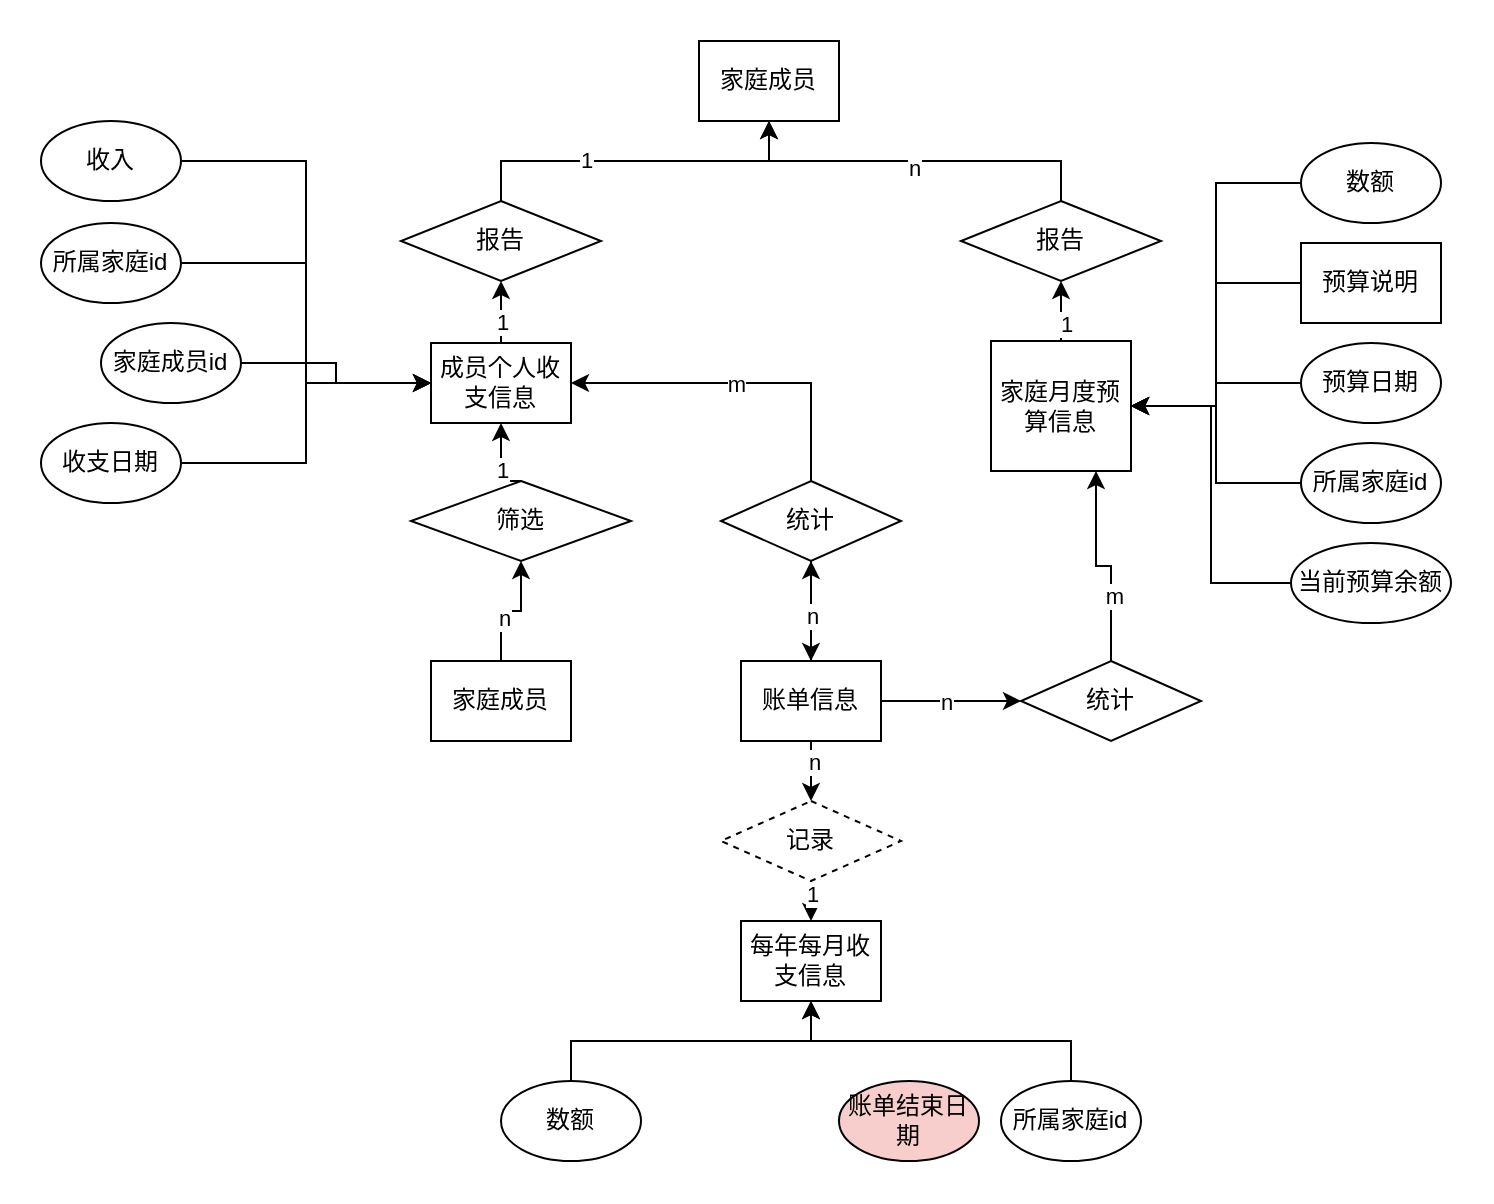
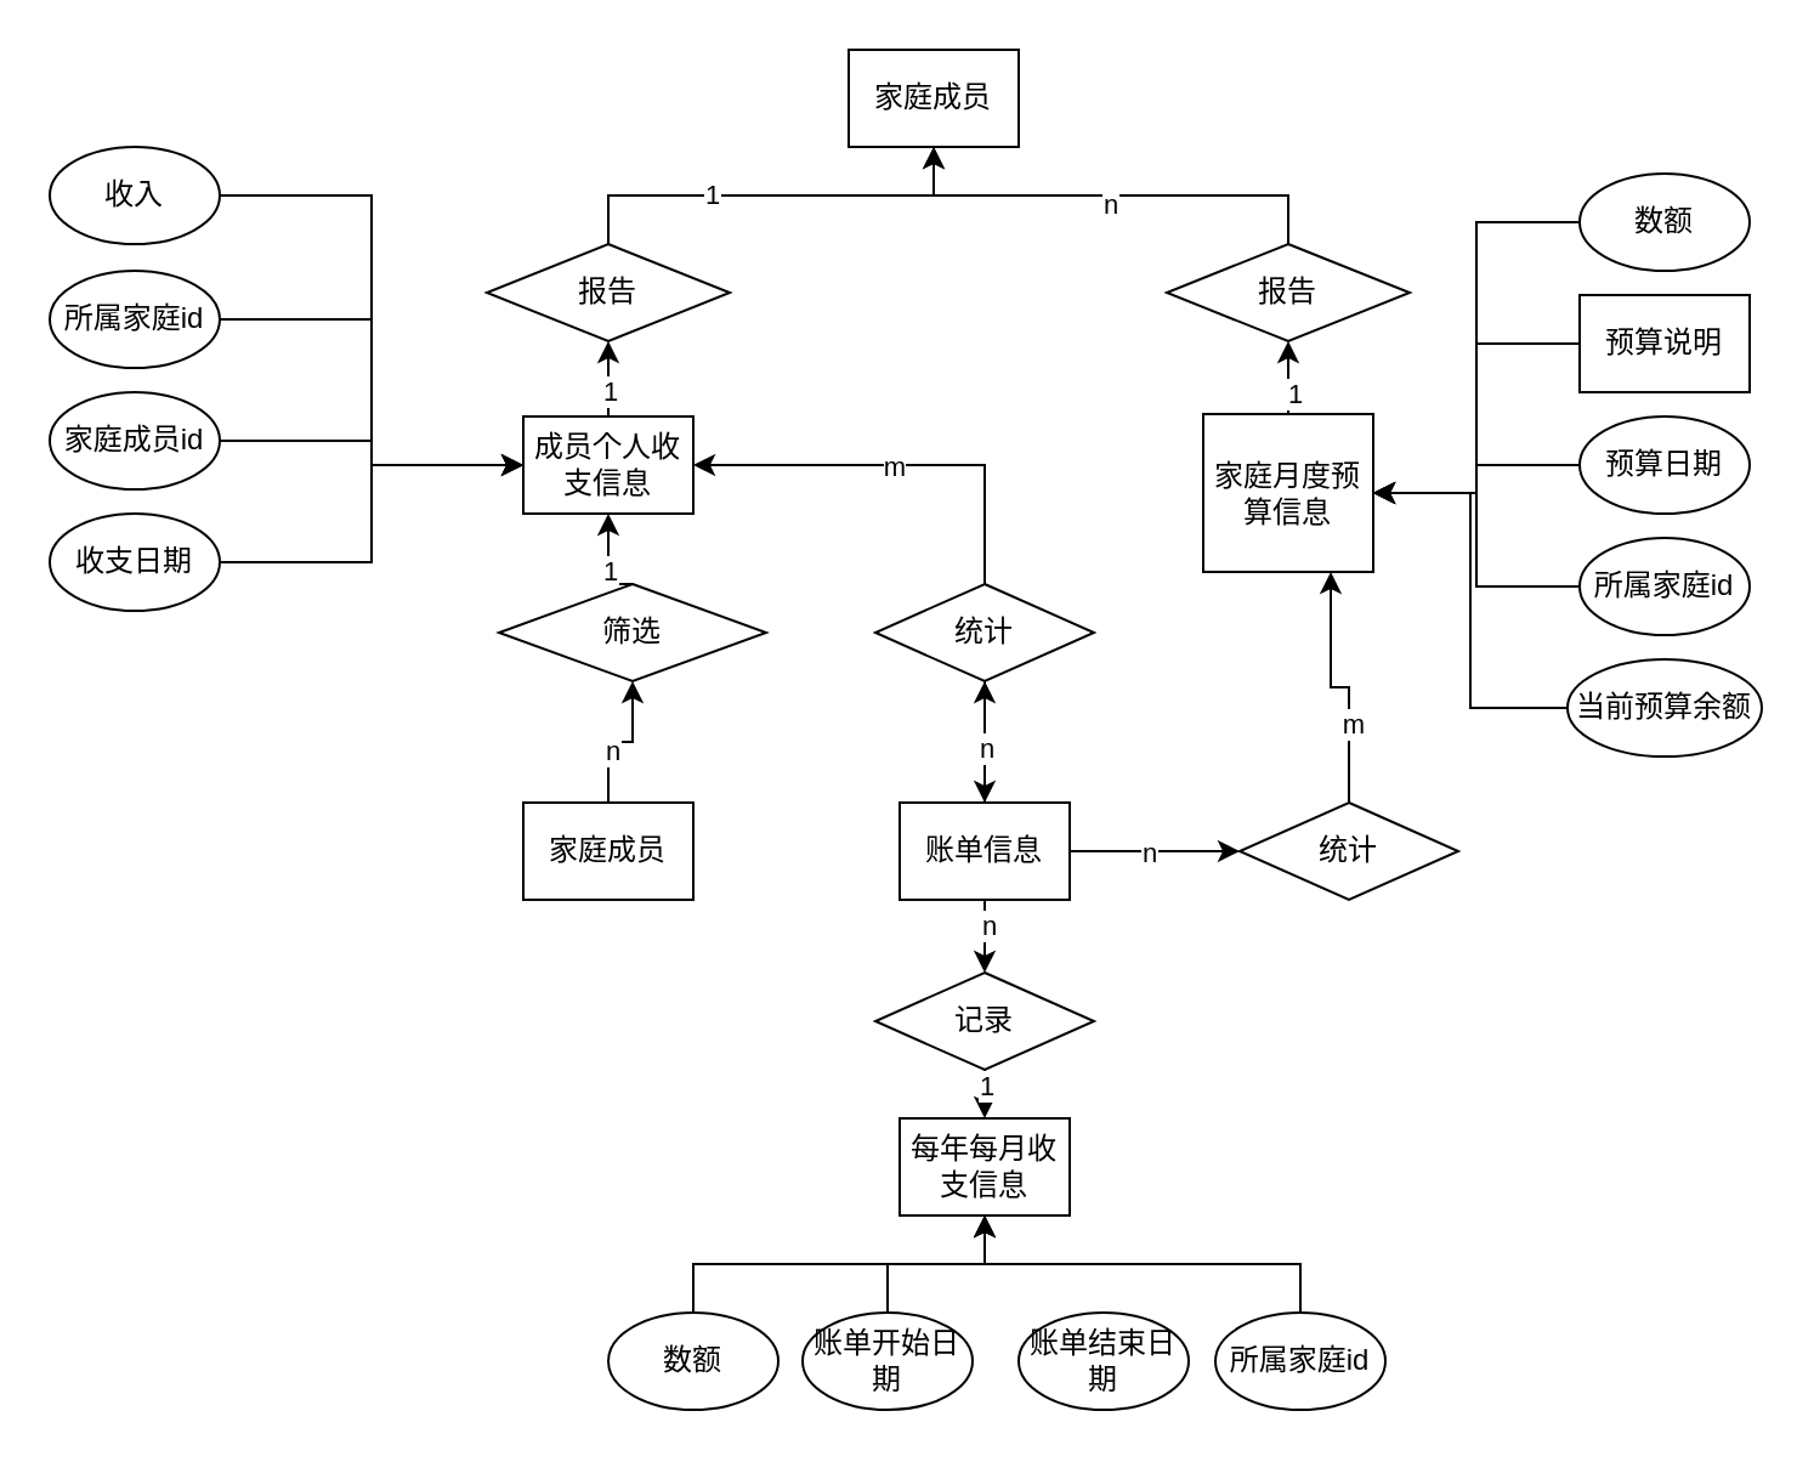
- <mxCell id="42" value="家庭成员id" style="ellipse;whiteSpace=wrap;html=1;" vertex="1" parent="1"><mxGeometry x="50" y="161" width="70" height="40" as="geometry" /></mxCell>
+ <mxCell id="42" value="家庭成员id" style="ellipse;whiteSpace=wrap;html=1;" vertex="1" parent="1"><mxGeometry x="20" y="161" width="70" height="40" as="geometry" /></mxCell>
- <mxCell id="58" value="记录" style="rhombus;whiteSpace=wrap;html=1;dashed=1;" vertex="1" parent="1"><mxGeometry x="360" y="400" width="90" height="40" as="geometry" /></mxCell>
+ <mxCell id="58" value="记录" style="rhombus;whiteSpace=wrap;html=1;" vertex="1" parent="1"><mxGeometry x="360" y="400" width="90" height="40" as="geometry" /></mxCell>
+ <mxCell id="59" style="edgeStyle=orthogonalEdgeStyle;rounded=0;orthogonalLoop=1;jettySize=auto;html=1;exitX=0.5;exitY=0;exitDx=0;exitDy=0;entryX=0.5;entryY=1;entryDx=0;entryDy=0;" edge="1" parent="1" source="60" target="53"><mxGeometry relative="1" as="geometry" /></mxCell>
+ <mxCell id="60" value="账单开始日期" style="ellipse;whiteSpace=wrap;html=1;" vertex="1" parent="1"><mxGeometry x="330" y="540" width="70" height="40" as="geometry" /></mxCell>
- <mxCell id="61" value="账单结束日期" style="ellipse;whiteSpace=wrap;html=1;fillColor=#f8cecc;" vertex="1" parent="1"><mxGeometry x="419" y="540" width="70" height="40" as="geometry" /></mxCell>
+ <mxCell id="61" value="账单结束日期" style="ellipse;whiteSpace=wrap;html=1;" vertex="1" parent="1"><mxGeometry x="419" y="540" width="70" height="40" as="geometry" /></mxCell>
